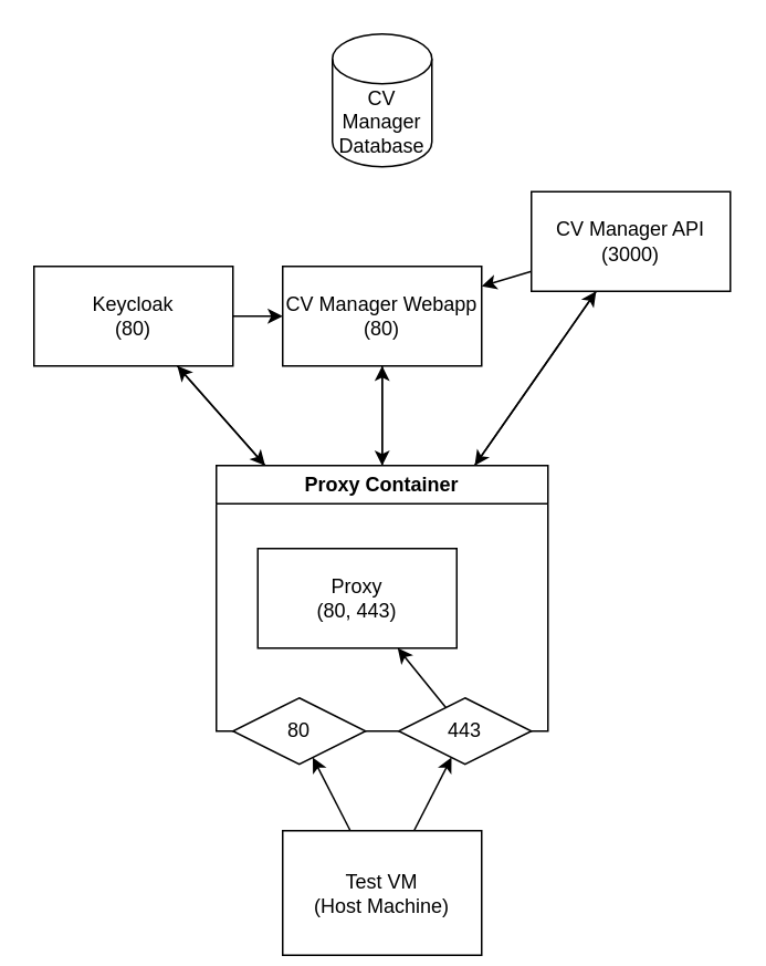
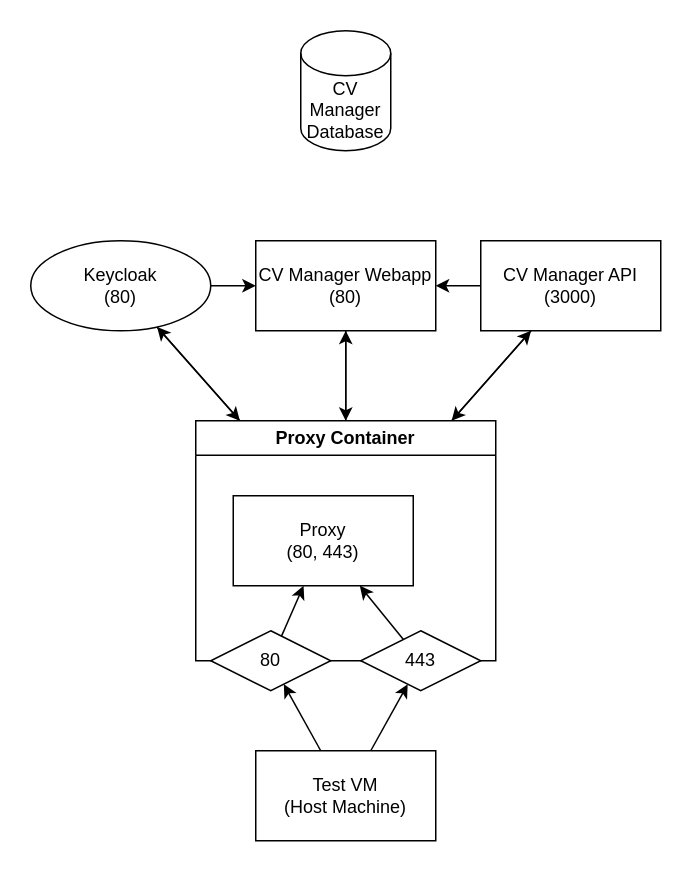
- <mxCell id="15" value="CV Manager API&lt;br&gt;(3000)" style="rounded=0;whiteSpace=wrap;html=1;" parent="1" vertex="1"><mxGeometry x="320" y="115" width="120" height="60" as="geometry" /></mxCell>
+ <mxCell id="15" value="CV Manager API&lt;br&gt;(3000)" style="rounded=0;whiteSpace=wrap;html=1;" parent="1" vertex="1"><mxGeometry x="320" y="160" width="120" height="60" as="geometry" /></mxCell>
- <mxCell id="18" value="Keycloak&lt;br&gt;(80)" style="rounded=0;whiteSpace=wrap;html=1;" parent="1" vertex="1"><mxGeometry x="20" y="160" width="120" height="60" as="geometry" /></mxCell>
+ <mxCell id="18" value="Keycloak&lt;br&gt;(80)" style="ellipse;whiteSpace=wrap;html=1;" parent="1" vertex="1"><mxGeometry x="20" y="160" width="120" height="60" as="geometry" /></mxCell>
+ <mxCell id="9" style="rounded=0;orthogonalLoop=1;jettySize=auto;html=1;" parent="1" source="10" target="6" edge="1"><mxGeometry relative="1" as="geometry" /></mxCell>
- <mxCell id="22" value="Test VM&lt;br&gt;&lt;div&gt;(Host Machine)&lt;/div&gt;" style="rounded=0;whiteSpace=wrap;html=1;" parent="1" vertex="1"><mxGeometry x="170" y="500" width="120" height="75" as="geometry" /></mxCell>
+ <mxCell id="22" value="Test VM&lt;br&gt;&lt;div&gt;(Host Machine)&lt;/div&gt;" style="rounded=0;whiteSpace=wrap;html=1;" parent="1" vertex="1"><mxGeometry x="170" y="500" width="120" height="60" as="geometry" /></mxCell>
